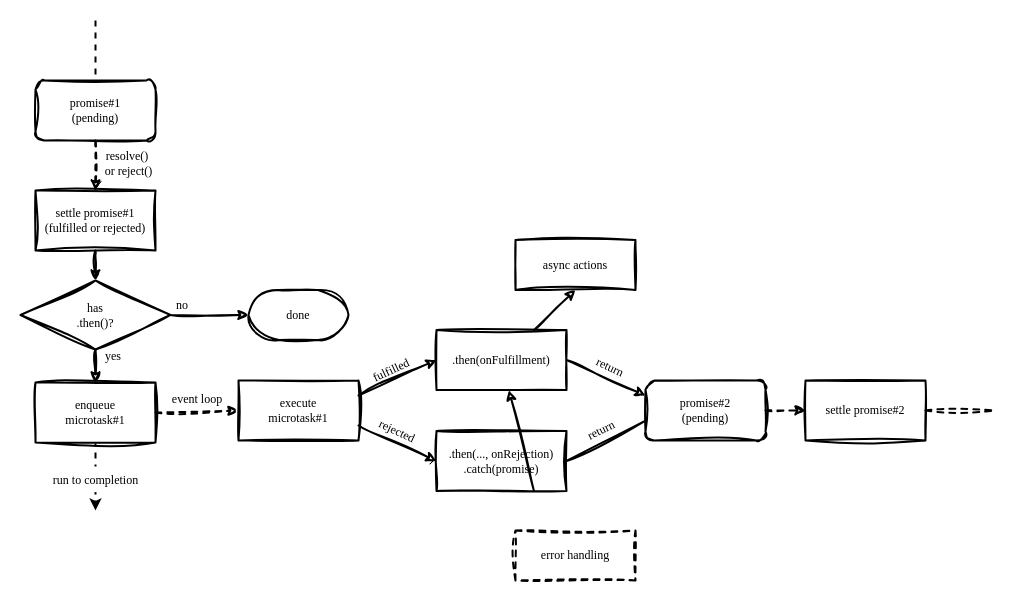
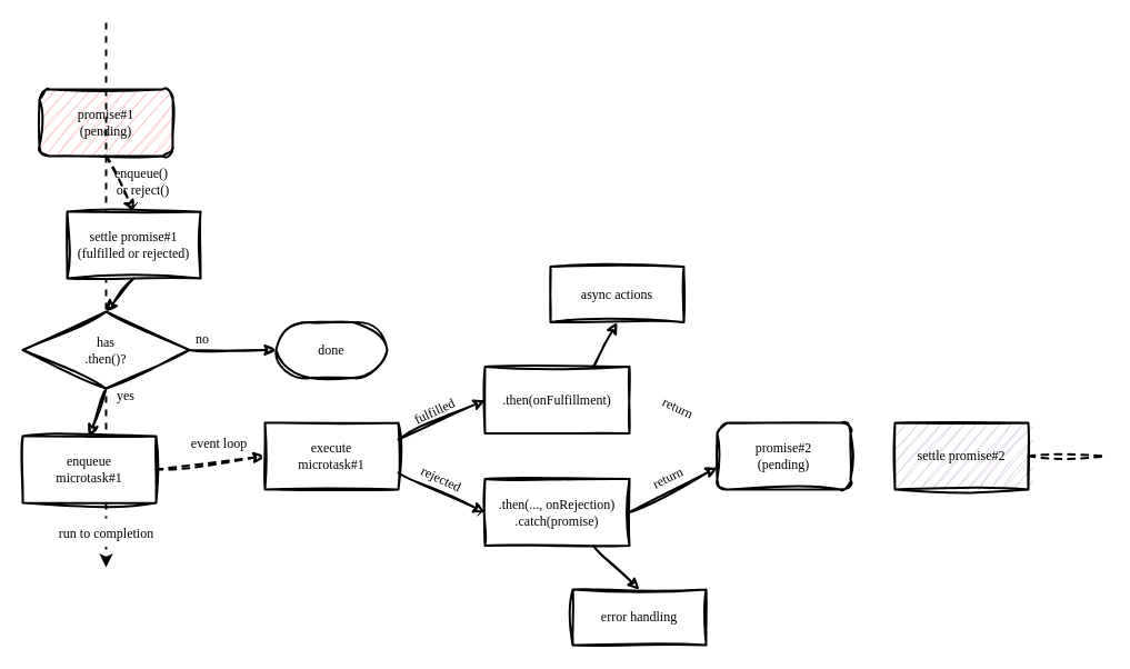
- <mxCell id="8" value="promise#1&lt;br&gt;(pending)" style="rounded=1;whiteSpace=wrap;html=1;sketch=1;curveFitting=1;jiggle=2;strokeWidth=2;fontFamily=Comic Sans MS;" parent="1" vertex="1"><mxGeometry x="35" y="80" width="120" height="60" as="geometry" /></mxCell>
+ <mxCell id="8" value="promise#1&lt;br&gt;(pending)" style="rounded=1;whiteSpace=wrap;html=1;sketch=1;curveFitting=1;jiggle=2;strokeWidth=2;fontFamily=Comic Sans MS;fillColor=#f8cecc;" parent="1" vertex="1"><mxGeometry x="35" y="80" width="120" height="60" as="geometry" /></mxCell>
- <mxCell id="10" value="resolve()&lt;br&gt;&amp;nbsp;or reject()" style="text;html=1;align=center;verticalAlign=middle;whiteSpace=wrap;rounded=0;sketch=1;curveFitting=1;jiggle=2;strokeWidth=2;fontFamily=Comic Sans MS;" parent="1" vertex="1"><mxGeometry x="97" y="147.5" width="60" height="30" as="geometry" /></mxCell>
+ <mxCell id="10" value="enqueue()&lt;br&gt;&amp;nbsp;or reject()" style="text;html=1;align=center;verticalAlign=middle;whiteSpace=wrap;rounded=0;sketch=1;curveFitting=1;jiggle=2;strokeWidth=2;fontFamily=Comic Sans MS;" parent="1" vertex="1"><mxGeometry x="97" y="147.5" width="60" height="30" as="geometry" /></mxCell>
- <mxCell id="13" value="settle promise#1&lt;br&gt;(fulfilled or rejected)" style="rounded=0;whiteSpace=wrap;html=1;sketch=1;curveFitting=1;jiggle=2;strokeWidth=2;fontFamily=Comic Sans MS;" parent="1" vertex="1"><mxGeometry x="35" y="190" width="120" height="60" as="geometry" /></mxCell>
+ <mxCell id="13" value="settle promise#1&lt;br&gt;(fulfilled or rejected)" style="rounded=0;whiteSpace=wrap;html=1;sketch=1;curveFitting=1;jiggle=2;strokeWidth=2;fontFamily=Comic Sans MS;" parent="1" vertex="1"><mxGeometry x="60" y="190" width="120" height="60" as="geometry" /></mxCell>
- <mxCell id="23" value="async actions" style="rounded=0;whiteSpace=wrap;html=1;sketch=1;curveFitting=1;jiggle=2;strokeWidth=2;fontFamily=Comic Sans MS;" parent="1" vertex="1"><mxGeometry x="515" y="239.5" width="120" height="50" as="geometry" /></mxCell>
+ <mxCell id="23" value="async actions" style="rounded=0;whiteSpace=wrap;html=1;sketch=1;curveFitting=1;jiggle=2;strokeWidth=2;fontFamily=Comic Sans MS;" parent="1" vertex="1"><mxGeometry x="495" y="239.5" width="120" height="50" as="geometry" /></mxCell>
- <mxCell id="28" value="" style="endArrow=classic;html=1;rounded=0;exitX=1;exitY=0.5;exitDx=0;exitDy=0;entryX=0;entryY=0.25;entryDx=0;entryDy=0;sketch=1;curveFitting=1;jiggle=2;strokeWidth=2;fontFamily=Comic Sans MS;" parent="1" source="4" target="27" edge="1"><mxGeometry width="50" height="50" relative="1" as="geometry"><mxPoint x="595" y="360" as="sourcePoint" /><mxPoint x="645" y="310" as="targetPoint" /></mxGeometry></mxCell>
- <mxCell id="33" value="" style="endArrow=classic;html=1;rounded=0;exitX=1;exitY=0.5;exitDx=0;exitDy=0;entryX=0;entryY=0.5;entryDx=0;entryDy=0;sketch=1;curveFitting=1;jiggle=2;strokeWidth=2;fontFamily=Comic Sans MS;dashed=1;" parent="1" source="27" target="32" edge="1"><mxGeometry width="50" height="50" relative="1" as="geometry"><mxPoint x="795" y="360" as="sourcePoint" /><mxPoint x="845" y="310" as="targetPoint" /></mxGeometry></mxCell>
- <mxCell id="32" value="settle promise#2" style="rounded=0;whiteSpace=wrap;html=1;sketch=1;curveFitting=1;jiggle=2;strokeWidth=2;fontFamily=Comic Sans MS;" parent="1" vertex="1"><mxGeometry x="805" y="380" width="120" height="60" as="geometry" /></mxCell>
+ <mxCell id="32" value="settle promise#2" style="rounded=0;whiteSpace=wrap;html=1;sketch=1;curveFitting=1;jiggle=2;strokeWidth=2;fontFamily=Comic Sans MS;fillColor=#e1d5e7;" parent="1" vertex="1"><mxGeometry x="805" y="380" width="120" height="60" as="geometry" /></mxCell>
- <mxCell id="9" value="enqueue&lt;br&gt;microtask#1" style="rounded=0;whiteSpace=wrap;html=1;sketch=1;curveFitting=1;jiggle=2;strokeWidth=2;fontFamily=Comic Sans MS;" parent="1" vertex="1"><mxGeometry x="35" y="382" width="120" height="60" as="geometry" /></mxCell>
+ <mxCell id="9" value="enqueue&lt;br&gt;microtask#1" style="rounded=0;whiteSpace=wrap;html=1;sketch=1;curveFitting=1;jiggle=2;strokeWidth=2;fontFamily=Comic Sans MS;" parent="1" vertex="1"><mxGeometry x="20" y="392" width="120" height="60" as="geometry" /></mxCell>
- <mxCell id="29" value="" style="endArrow=none;html=1;rounded=0;exitX=1;exitY=0.5;exitDx=0;exitDy=0;entryX=0;entryY=0.667;entryDx=0;entryDy=0;entryPerimeter=0;sketch=1;curveFitting=1;jiggle=2;strokeWidth=2;fontFamily=Comic Sans MS;" parent="1" source="5" target="27" edge="1"><mxGeometry width="50" height="50" relative="1" as="geometry"><mxPoint x="675" y="540" as="sourcePoint" /><mxPoint x="725" y="490" as="targetPoint" /></mxGeometry></mxCell>
+ <mxCell id="29" value="" style="endArrow=classic;html=1;rounded=0;exitX=1;exitY=0.5;exitDx=0;exitDy=0;entryX=0;entryY=0.667;entryDx=0;entryDy=0;entryPerimeter=0;sketch=1;curveFitting=1;jiggle=2;strokeWidth=2;fontFamily=Comic Sans MS;" parent="1" source="5" target="27" edge="1"><mxGeometry width="50" height="50" relative="1" as="geometry"><mxPoint x="675" y="540" as="sourcePoint" /><mxPoint x="725" y="490" as="targetPoint" /></mxGeometry></mxCell>
- <mxCell id="26" value="" style="endArrow=classic;html=1;rounded=0;exitX=0.75;exitY=1;exitDx=0;exitDy=0;sketch=1;curveFitting=1;jiggle=2;strokeWidth=2;fontFamily=Comic Sans MS;" parent="1" source="5" target="4" edge="1"><mxGeometry width="50" height="50" relative="1" as="geometry"><mxPoint x="675" y="410" as="sourcePoint" /><mxPoint x="725" y="360" as="targetPoint" /></mxGeometry></mxCell>
+ <mxCell id="26" value="" style="endArrow=classic;html=1;rounded=0;exitX=0.75;exitY=1;exitDx=0;exitDy=0;entryX=0.5;entryY=0;entryDx=0;entryDy=0;sketch=1;curveFitting=1;jiggle=2;strokeWidth=2;fontFamily=Comic Sans MS;" parent="1" source="5" target="24" edge="1"><mxGeometry width="50" height="50" relative="1" as="geometry"><mxPoint x="675" y="410" as="sourcePoint" /><mxPoint x="725" y="360" as="targetPoint" /></mxGeometry></mxCell>
- <mxCell id="24" value="error handling" style="rounded=0;whiteSpace=wrap;html=1;sketch=1;curveFitting=1;jiggle=2;strokeWidth=2;fontFamily=Comic Sans MS;dashed=1;" parent="1" vertex="1"><mxGeometry x="515" y="530" width="120" height="50" as="geometry" /></mxCell>
+ <mxCell id="24" value="error handling" style="rounded=0;whiteSpace=wrap;html=1;sketch=1;curveFitting=1;jiggle=2;strokeWidth=2;fontFamily=Comic Sans MS;" parent="1" vertex="1"><mxGeometry x="515" y="530" width="120" height="50" as="geometry" /></mxCell>
